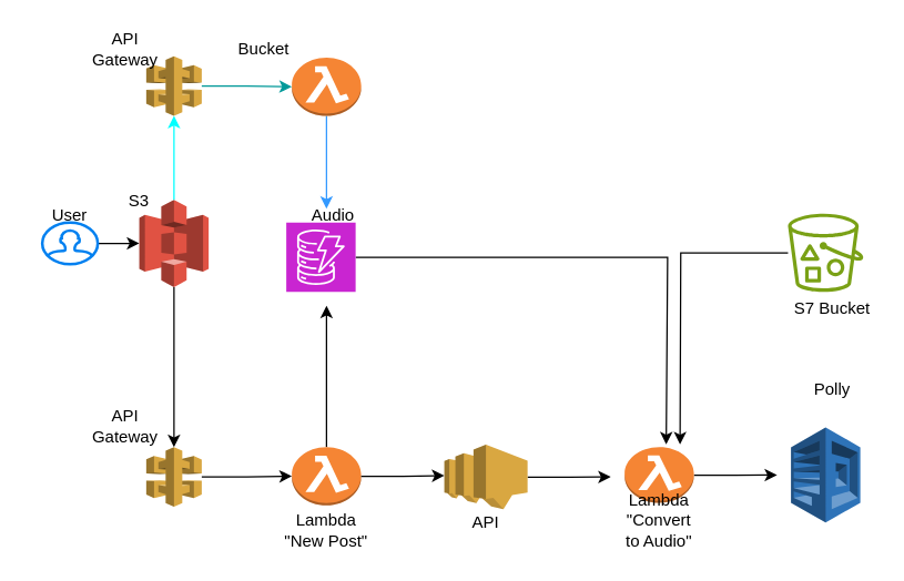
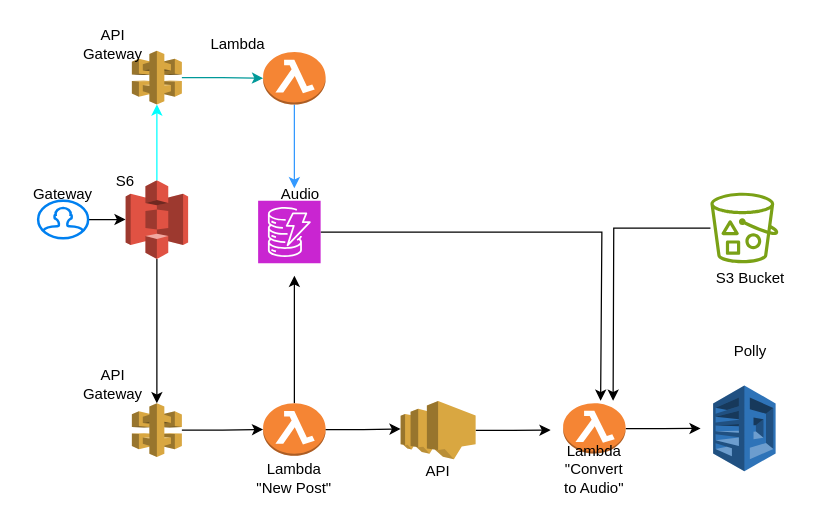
- <mxCell id="18" value="Bucket" style="text;html=1;strokeColor=none;fillColor=none;align=center;verticalAlign=middle;whiteSpace=wrap;rounded=0;" vertex="1" parent="1"><mxGeometry x="160" y="20" width="60" height="30" as="geometry" /></mxCell>
+ <mxCell id="18" value="Lambda" style="text;html=1;strokeColor=none;fillColor=none;align=center;verticalAlign=middle;whiteSpace=wrap;rounded=0;" vertex="1" parent="1"><mxGeometry x="160" y="20" width="60" height="30" as="geometry" /></mxCell>
- <mxCell id="15" value="S3" style="text;html=1;strokeColor=none;fillColor=none;align=center;verticalAlign=middle;whiteSpace=wrap;rounded=0;" vertex="1" parent="1"><mxGeometry x="70" y="130" width="60" height="30" as="geometry" /></mxCell>
+ <mxCell id="15" value="S6" style="text;html=1;strokeColor=none;fillColor=none;align=center;verticalAlign=middle;whiteSpace=wrap;rounded=0;" vertex="1" parent="1"><mxGeometry x="70" y="130" width="60" height="30" as="geometry" /></mxCell>
- <mxCell id="20" value="User" style="text;html=1;strokeColor=none;fillColor=none;align=center;verticalAlign=middle;whiteSpace=wrap;rounded=0;" vertex="1" parent="1"><mxGeometry x="20" y="140" width="60" height="30" as="geometry" /></mxCell>
+ <mxCell id="20" value="Gateway" style="text;html=1;strokeColor=none;fillColor=none;align=center;verticalAlign=middle;whiteSpace=wrap;rounded=0;" vertex="1" parent="1"><mxGeometry x="20" y="140" width="60" height="30" as="geometry" /></mxCell>
- <mxCell id="35" value="S7 Bucket" style="text;html=1;strokeColor=none;fillColor=none;align=center;verticalAlign=middle;whiteSpace=wrap;rounded=0;" vertex="1" parent="1"><mxGeometry x="570" y="206.5" width="60" height="30" as="geometry" /></mxCell>
+ <mxCell id="35" value="S3 Bucket" style="text;html=1;strokeColor=none;fillColor=none;align=center;verticalAlign=middle;whiteSpace=wrap;rounded=0;" vertex="1" parent="1"><mxGeometry x="570" y="206.5" width="60" height="30" as="geometry" /></mxCell>
